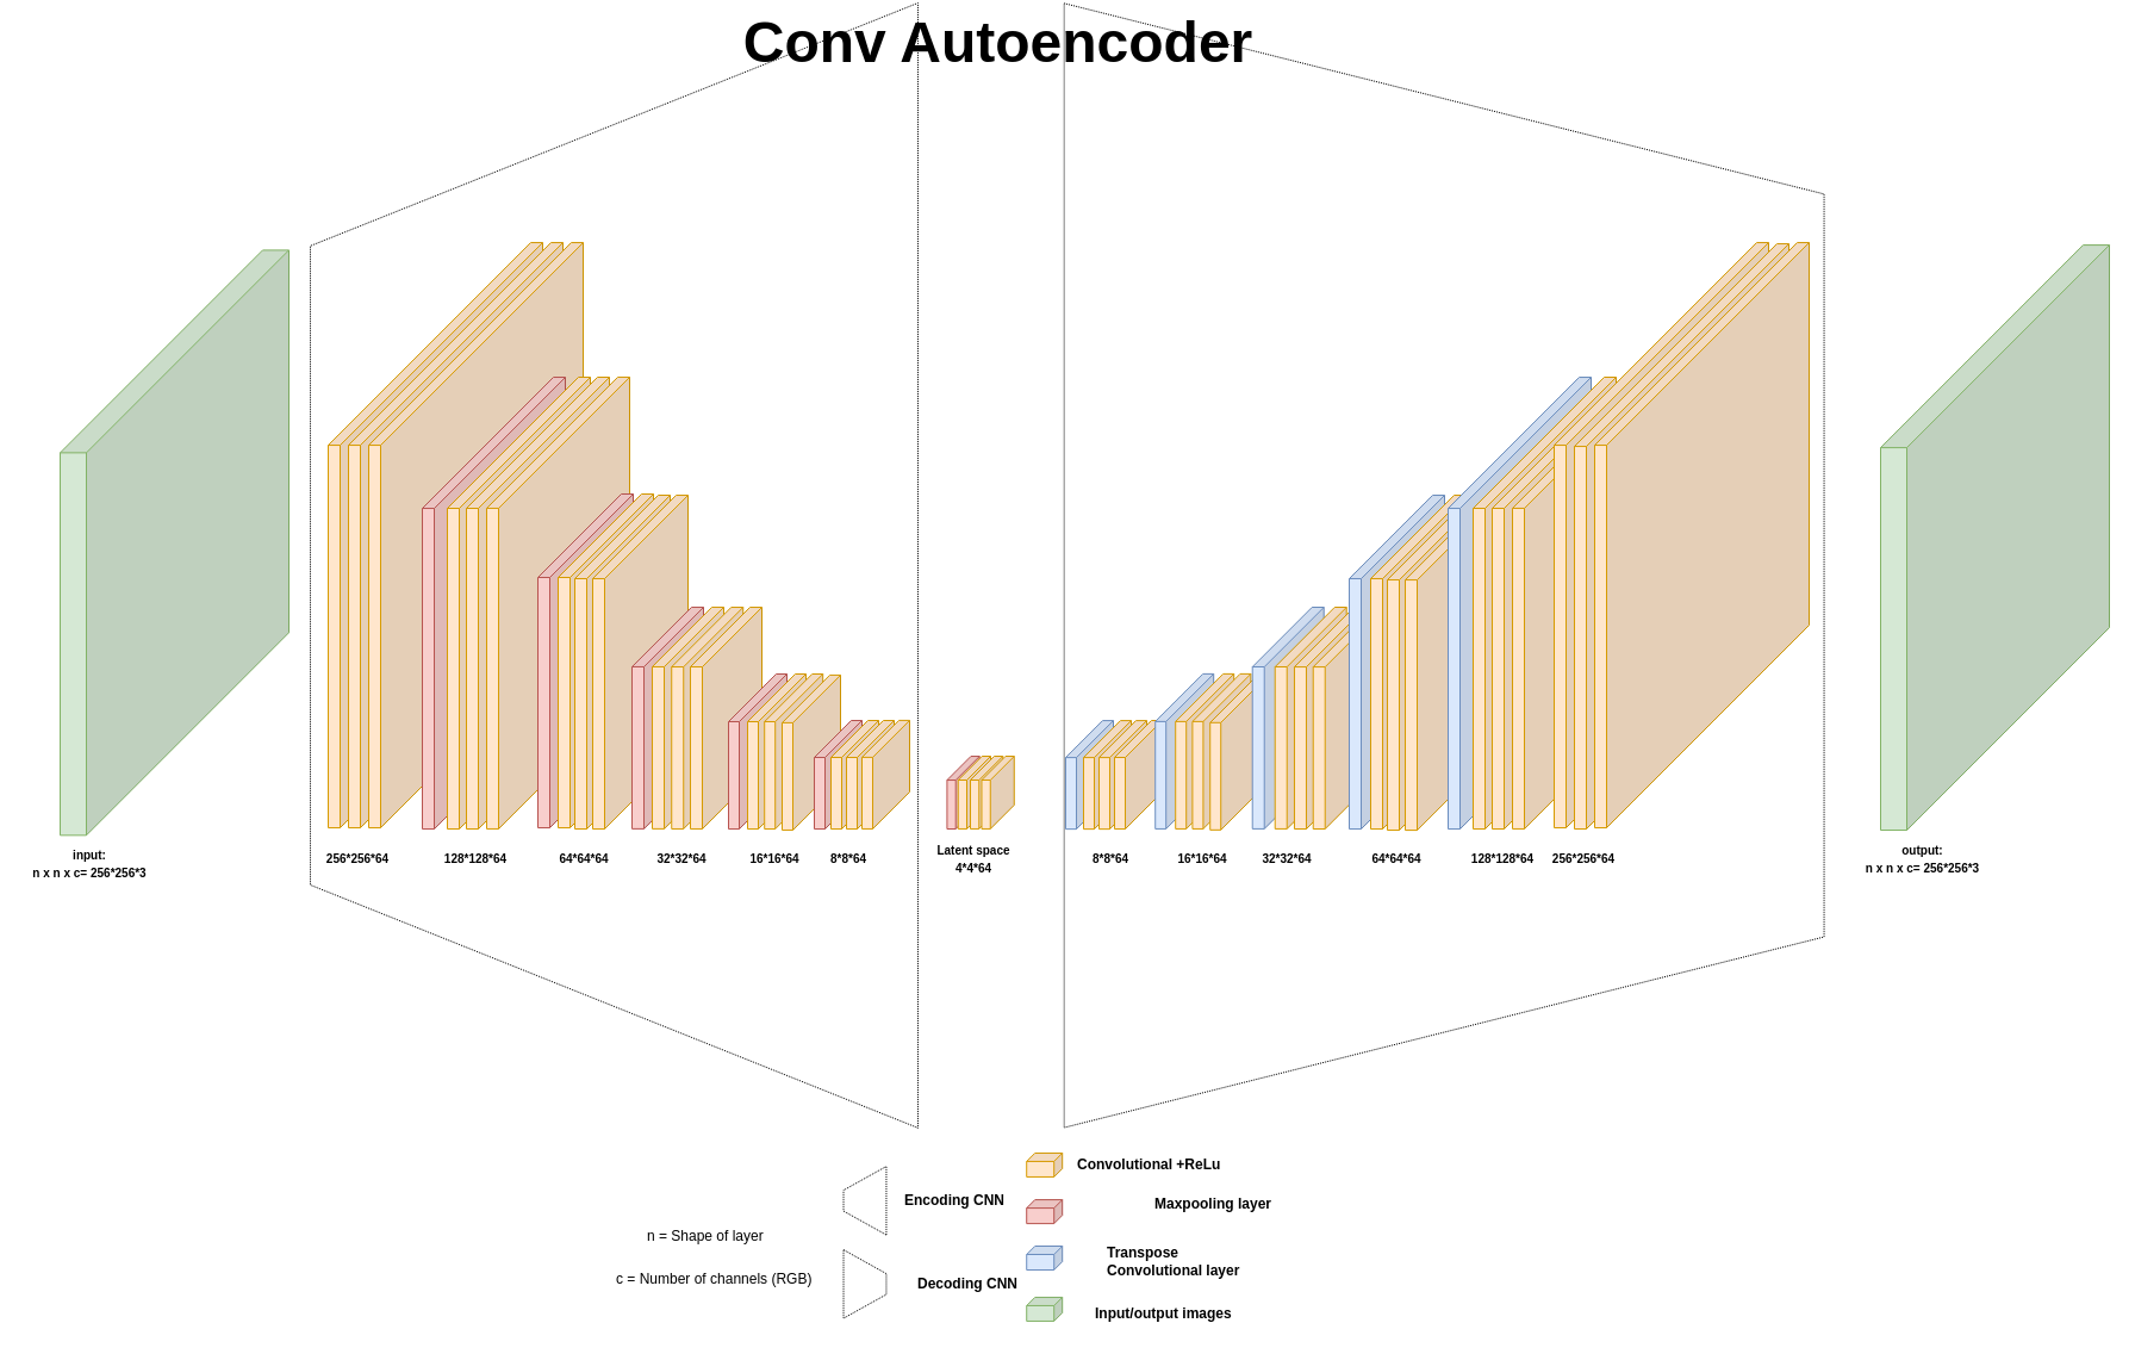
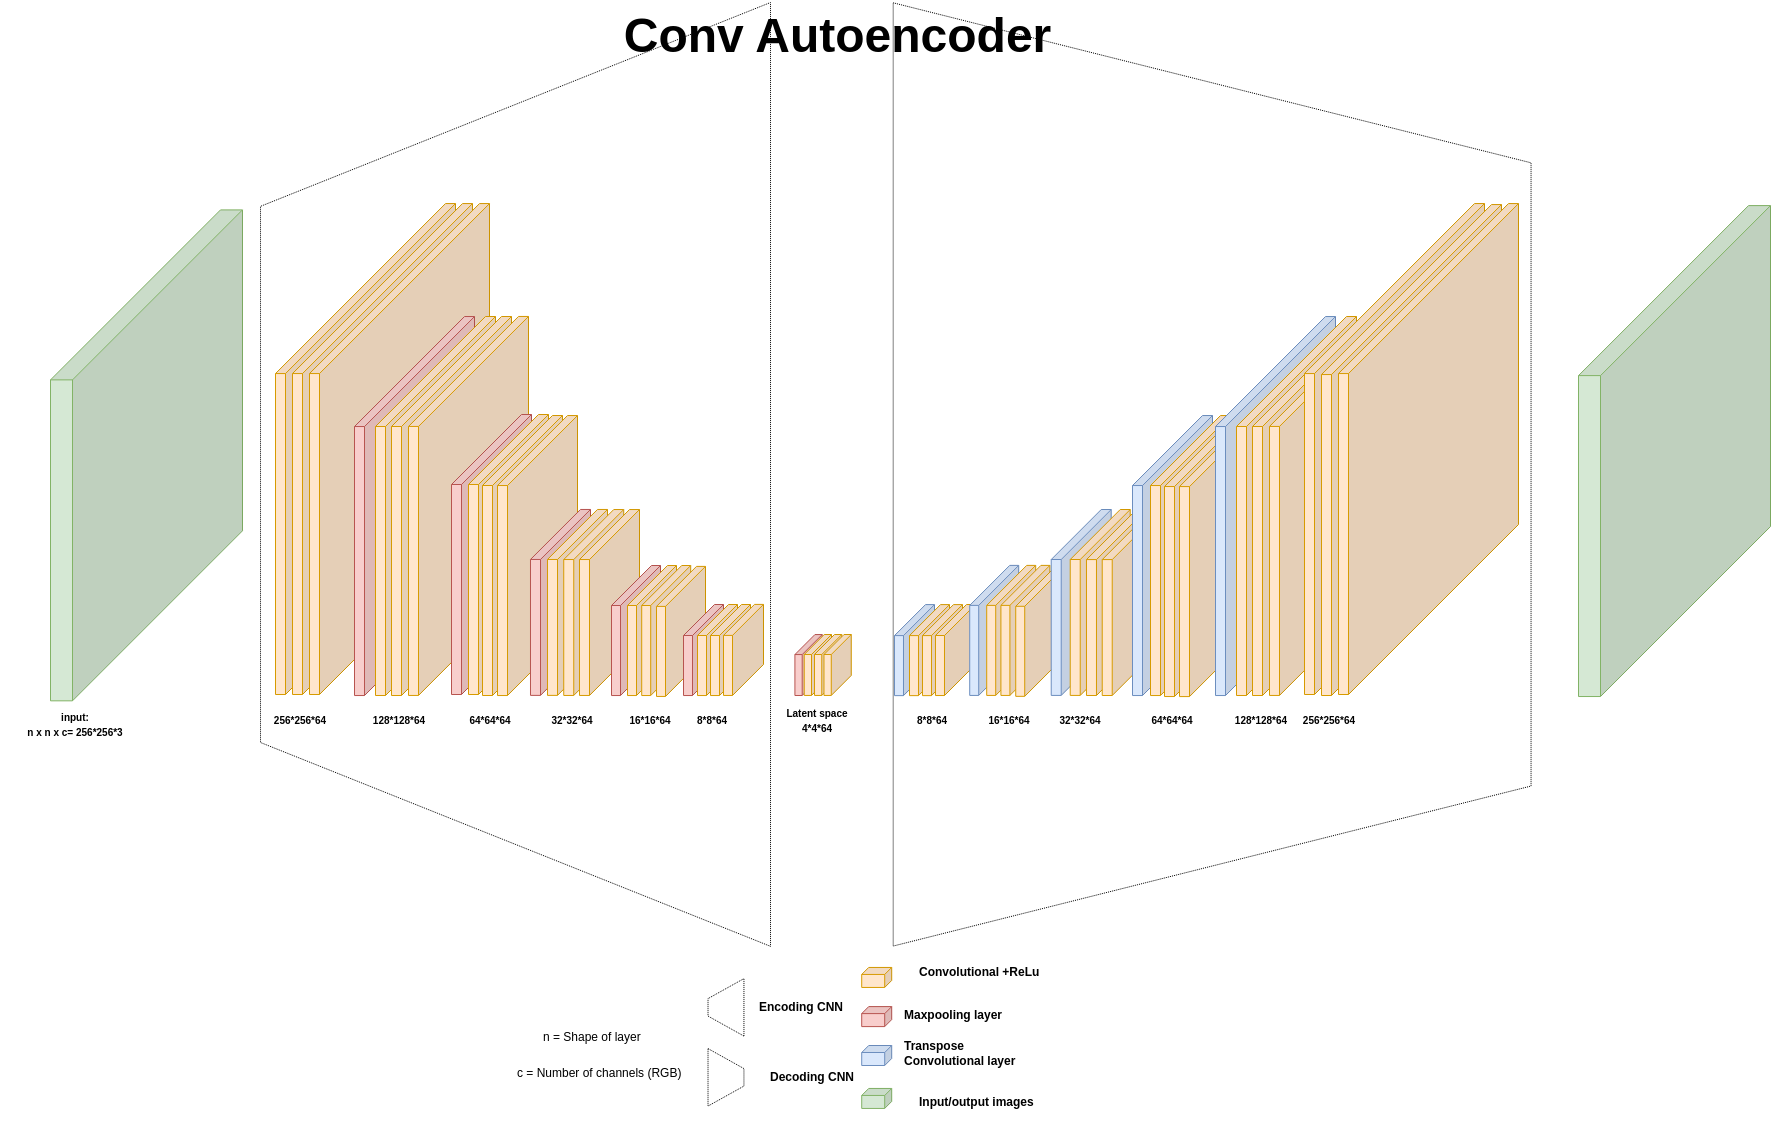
- <mxCell id="52" value="&lt;font style=&quot;font-size: 10px&quot;&gt;&lt;b&gt;output:&lt;br&gt;n x n x c= 256*256*3&lt;/b&gt;&lt;/font&gt;" style="text;html=1;strokeColor=none;fillColor=none;align=center;verticalAlign=middle;whiteSpace=wrap;rounded=0;direction=east;" vertex="1" parent="1"><mxGeometry x="1557" y="705.1" width="113" height="29.06" as="geometry" /></mxCell>
- <mxCell id="15" value="Convolutional +ReLu" style="text;html=1;strokeColor=none;fillColor=none;align=left;verticalAlign=middle;whiteSpace=wrap;rounded=0;fontStyle=1" parent="1" vertex="1"><mxGeometry x="902.21" y="965" width="138" height="23.88" as="geometry" /></mxCell>
+ <mxCell id="15" value="Convolutional +ReLu" style="text;html=1;strokeColor=none;fillColor=none;align=left;verticalAlign=middle;whiteSpace=wrap;rounded=0;fontStyle=1" parent="1" vertex="1"><mxGeometry x="917.21" y="960" width="138" height="23.88" as="geometry" /></mxCell>
- <mxCell id="13" value="Maxpooling layer" style="text;html=1;strokeColor=none;fillColor=none;align=left;verticalAlign=middle;whiteSpace=wrap;rounded=0;fontStyle=1" parent="1" vertex="1"><mxGeometry x="967.21" y="998.16" width="138" height="23.88" as="geometry" /></mxCell>
+ <mxCell id="13" value="Maxpooling layer" style="text;html=1;strokeColor=none;fillColor=none;align=left;verticalAlign=middle;whiteSpace=wrap;rounded=0;fontStyle=1" parent="1" vertex="1"><mxGeometry x="902.21" y="1003.16" width="138" height="23.88" as="geometry" /></mxCell>
- <mxCell id="18" value="Transpose Convolutional layer" style="text;html=1;strokeColor=none;fillColor=none;align=left;verticalAlign=middle;whiteSpace=wrap;rounded=0;fontStyle=1" parent="1" vertex="1"><mxGeometry x="927.21" y="1046.12" width="138" height="23.88" as="geometry" /></mxCell>
+ <mxCell id="18" value="Transpose Convolutional layer" style="text;html=1;strokeColor=none;fillColor=none;align=left;verticalAlign=middle;whiteSpace=wrap;rounded=0;fontStyle=1" parent="1" vertex="1"><mxGeometry x="902.21" y="1041.12" width="138" height="23.88" as="geometry" /></mxCell>
